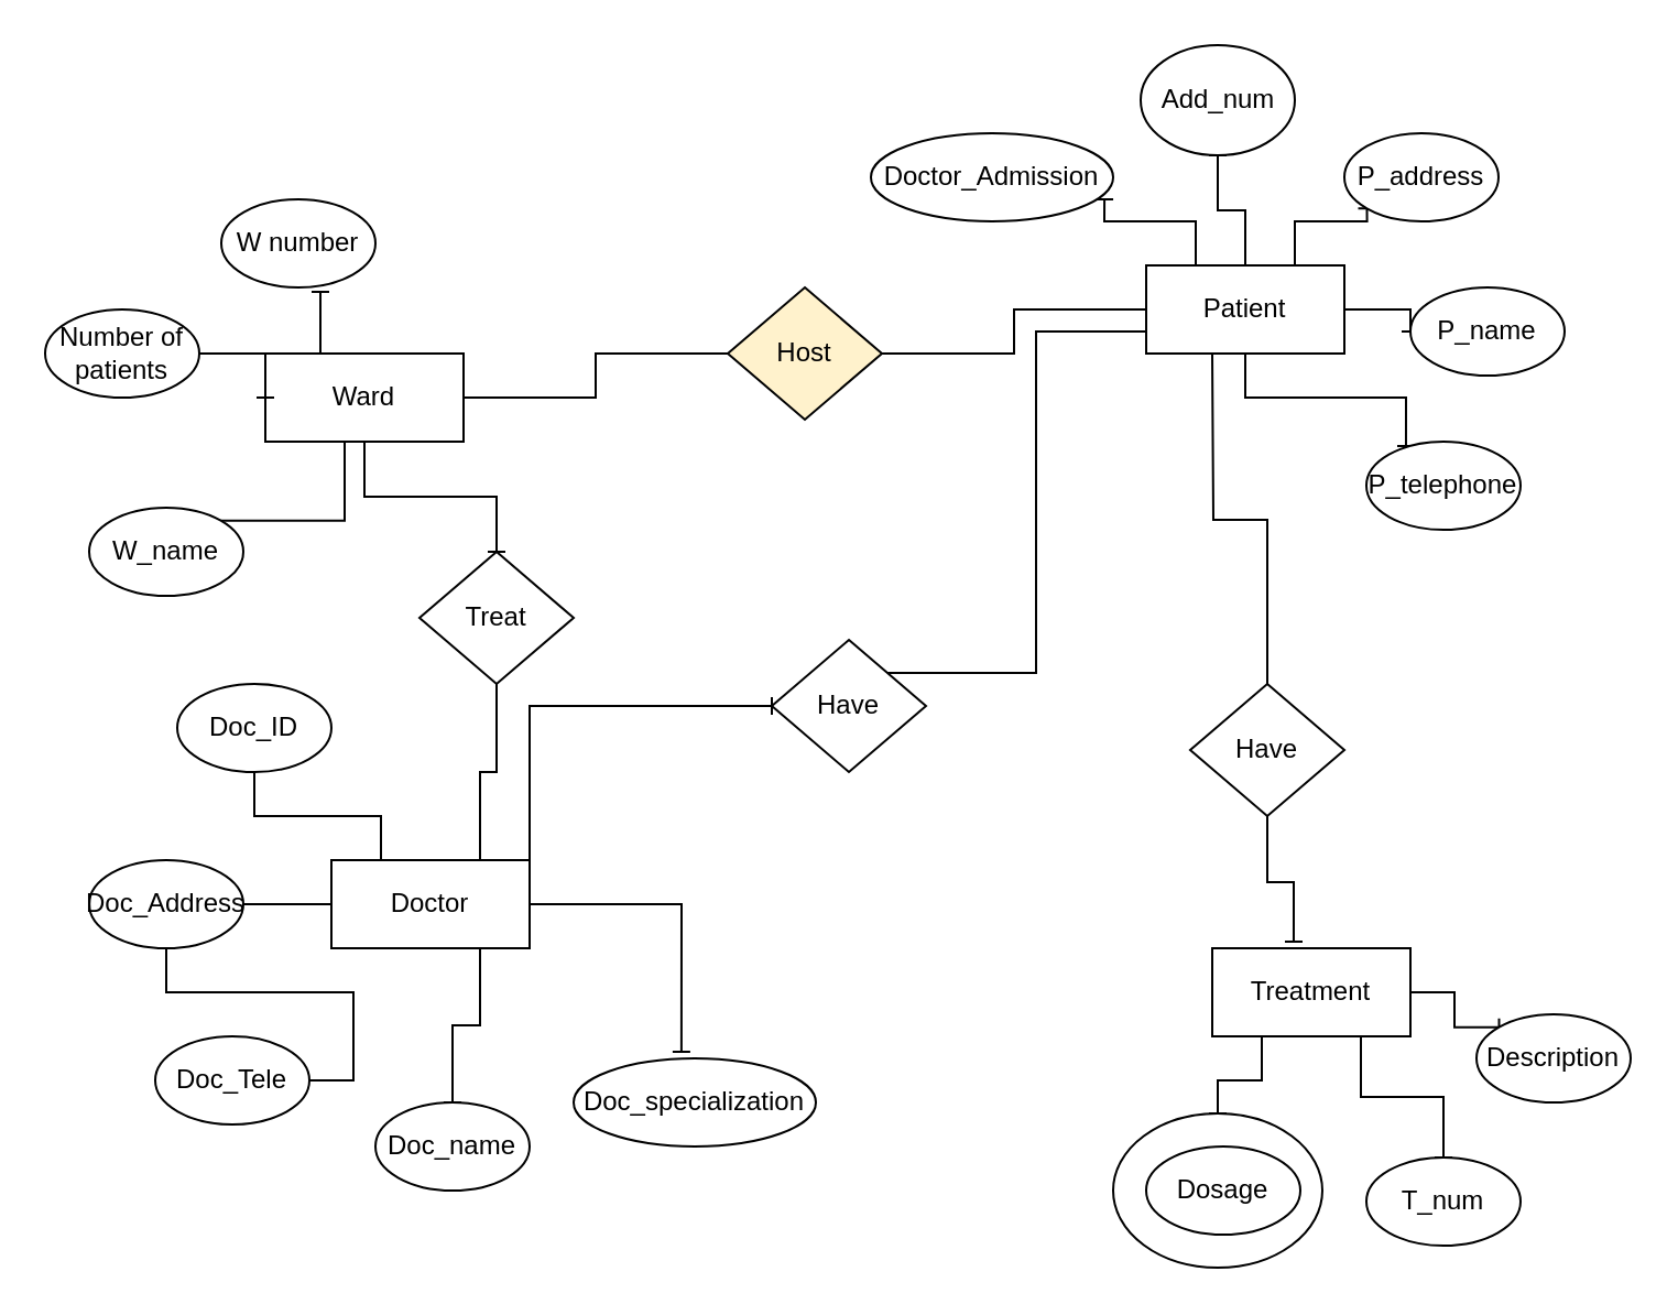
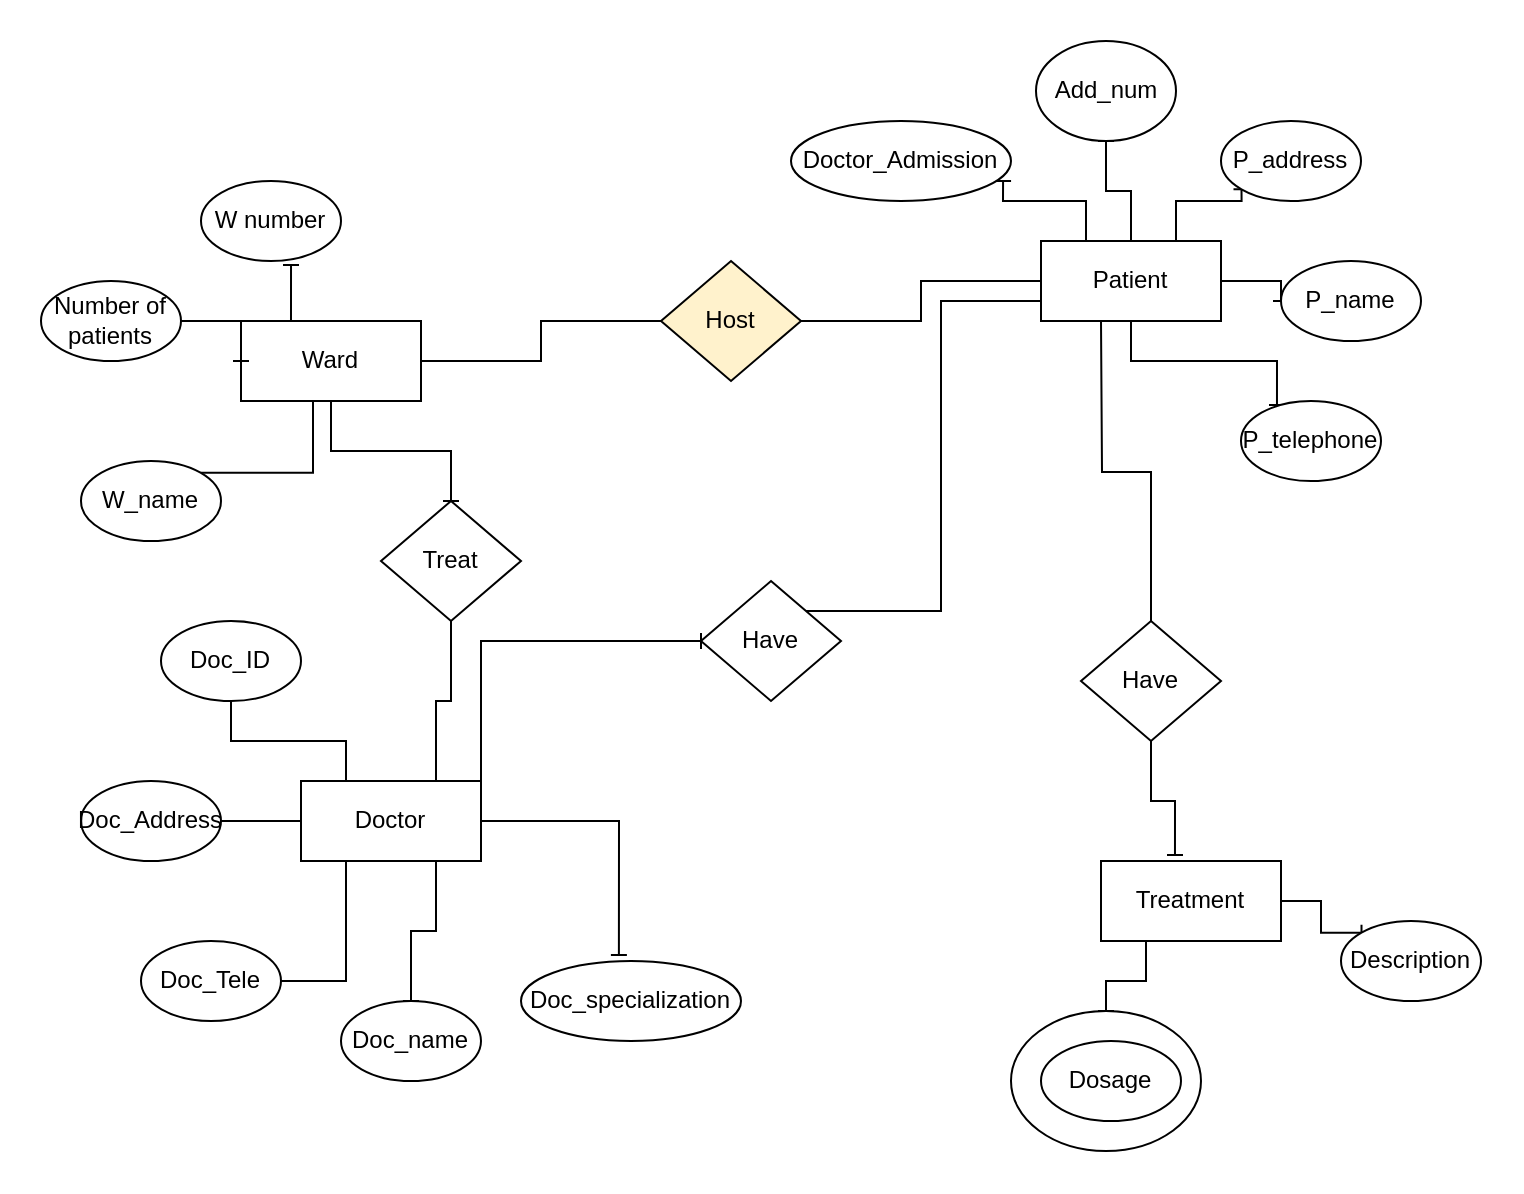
- <mxCell id="18" style="edgeStyle=orthogonalEdgeStyle;rounded=0;orthogonalLoop=1;jettySize=auto;html=1;exitX=1;exitY=0.5;exitDx=0;exitDy=0;endArrow=baseDash;endFill=0;" edge="1" parent="1" source="19" target="17"><mxGeometry relative="1" as="geometry" /></mxCell>
+ <mxCell id="18" style="edgeStyle=orthogonalEdgeStyle;rounded=0;orthogonalLoop=1;jettySize=auto;html=1;exitX=1;exitY=0.5;exitDx=0;exitDy=0;entryX=0.25;entryY=1;entryDx=0;entryDy=0;endArrow=baseDash;endFill=0;" edge="1" parent="1" source="19" target="13"><mxGeometry relative="1" as="geometry" /></mxCell>
- <mxCell id="34" style="edgeStyle=orthogonalEdgeStyle;rounded=0;orthogonalLoop=1;jettySize=auto;html=1;exitX=0.75;exitY=1;exitDx=0;exitDy=0;entryX=0.5;entryY=0;entryDx=0;entryDy=0;endArrow=baseDash;endFill=0;" edge="1" parent="1" source="36" target="37"><mxGeometry relative="1" as="geometry" /></mxCell>
- <mxCell id="37" value="T_num" style="ellipse;whiteSpace=wrap;html=1;" vertex="1" parent="1"><mxGeometry x="620" y="525" width="70" height="40" as="geometry" /></mxCell>
